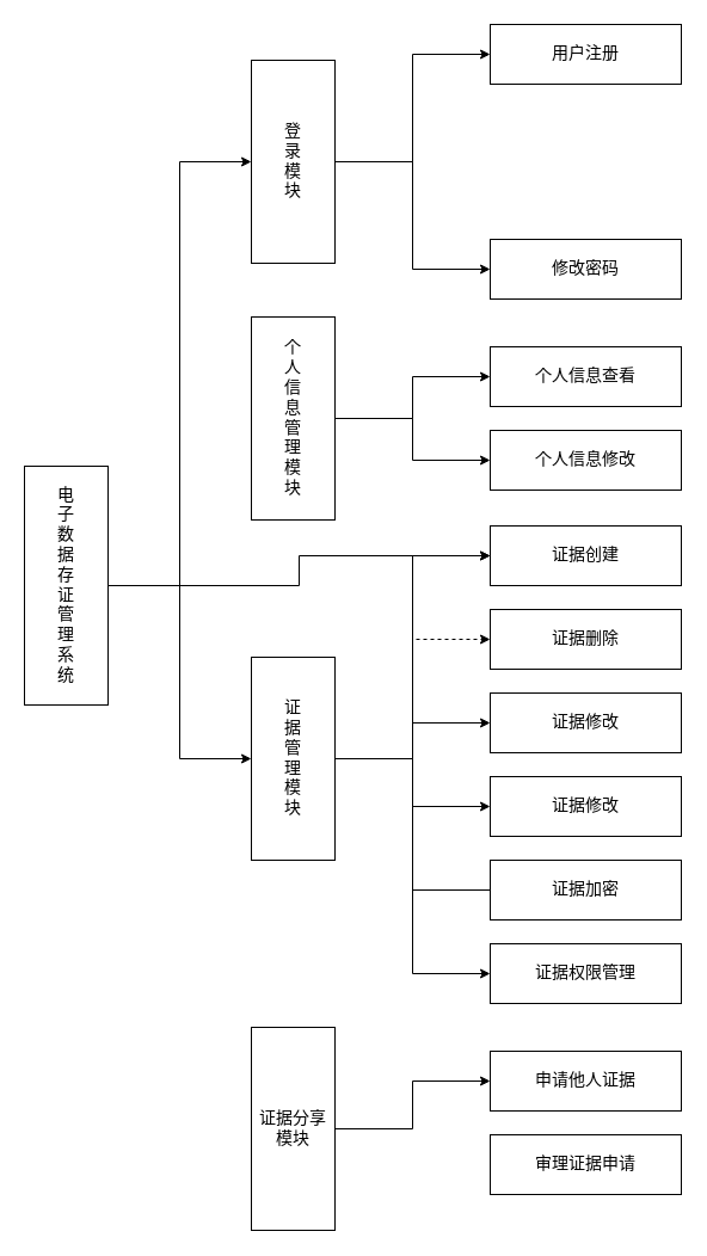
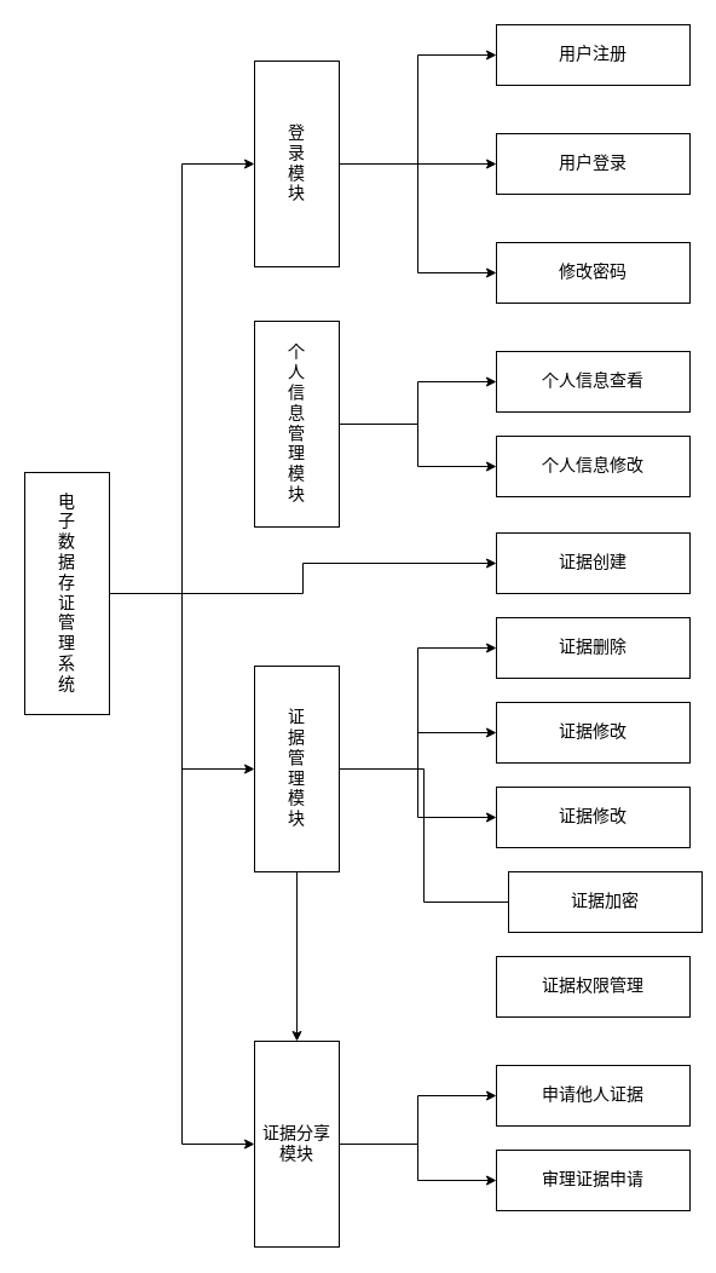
+ <mxCell id="8" style="edgeStyle=orthogonalEdgeStyle;rounded=0;orthogonalLoop=1;jettySize=auto;html=1;fontFamily=宋体;fontSize=14;strokeWidth=1;" edge="1" parent="1" source="10" target="18"><mxGeometry relative="1" as="geometry" /></mxCell>
+ <mxCell id="18" value="用户登录" style="rounded=0;whiteSpace=wrap;html=1;align=center;fontFamily=宋体;fontSize=14;strokeWidth=1;" vertex="1" parent="1"><mxGeometry x="410" y="110" width="160" height="50" as="geometry" /></mxCell>
- <mxCell id="24" style="edgeStyle=orthogonalEdgeStyle;rounded=0;orthogonalLoop=1;jettySize=auto;html=1;entryX=0;entryY=0.5;entryDx=0;entryDy=0;fontFamily=宋体;fontSize=14;strokeWidth=1;" edge="1" parent="1" source="30" target="35"><mxGeometry relative="1" as="geometry" /></mxCell>
- <mxCell id="25" style="edgeStyle=orthogonalEdgeStyle;rounded=0;orthogonalLoop=1;jettySize=auto;html=1;entryX=0;entryY=0.5;entryDx=0;entryDy=0;fontFamily=宋体;fontSize=14;strokeWidth=1;dashed=1;" edge="1" parent="1" source="30" target="34"><mxGeometry relative="1" as="geometry" /></mxCell>
+ <mxCell id="25" style="edgeStyle=orthogonalEdgeStyle;rounded=0;orthogonalLoop=1;jettySize=auto;html=1;entryX=0;entryY=0.5;entryDx=0;entryDy=0;fontFamily=宋体;fontSize=14;strokeWidth=1;" edge="1" parent="1" source="30" target="34"><mxGeometry relative="1" as="geometry" /></mxCell>
- <mxCell id="31" value="证据加密" style="rounded=0;whiteSpace=wrap;html=1;align=center;fontFamily=宋体;fontSize=14;strokeWidth=1;" vertex="1" parent="1"><mxGeometry x="410" y="720" width="160" height="50" as="geometry" /></mxCell>
+ <mxCell id="31" value="证据加密" style="rounded=0;whiteSpace=wrap;html=1;align=center;fontFamily=宋体;fontSize=14;strokeWidth=1;" vertex="1" parent="1"><mxGeometry x="420" y="720" width="160" height="50" as="geometry" /></mxCell>
- <mxCell id="29" style="edgeStyle=orthogonalEdgeStyle;rounded=0;orthogonalLoop=1;jettySize=auto;html=1;entryX=0;entryY=0.5;entryDx=0;entryDy=0;fontFamily=宋体;fontSize=14;strokeWidth=1;" edge="1" parent="1" source="30" target="36"><mxGeometry relative="1" as="geometry" /></mxCell>
+ <mxCell id="29" style="edgeStyle=orthogonalEdgeStyle;rounded=0;orthogonalLoop=1;jettySize=auto;html=1;fontFamily=宋体;fontSize=14;strokeWidth=1;" edge="1" parent="1" source="30" target="13"><mxGeometry relative="1" as="geometry" /></mxCell>
+ <mxCell id="5" style="edgeStyle=orthogonalEdgeStyle;rounded=0;orthogonalLoop=1;jettySize=auto;html=1;entryX=0;entryY=0.5;entryDx=0;entryDy=0;fontFamily=宋体;fontSize=14;strokeWidth=1;" edge="1" parent="1" source="6" target="13"><mxGeometry relative="1" as="geometry" /></mxCell>
+ <mxCell id="12" style="edgeStyle=orthogonalEdgeStyle;rounded=0;orthogonalLoop=1;jettySize=auto;html=1;entryX=0;entryY=0.5;entryDx=0;entryDy=0;fontFamily=宋体;fontSize=14;strokeWidth=1;" edge="1" parent="1" source="13" target="22"><mxGeometry relative="1" as="geometry" /></mxCell>
